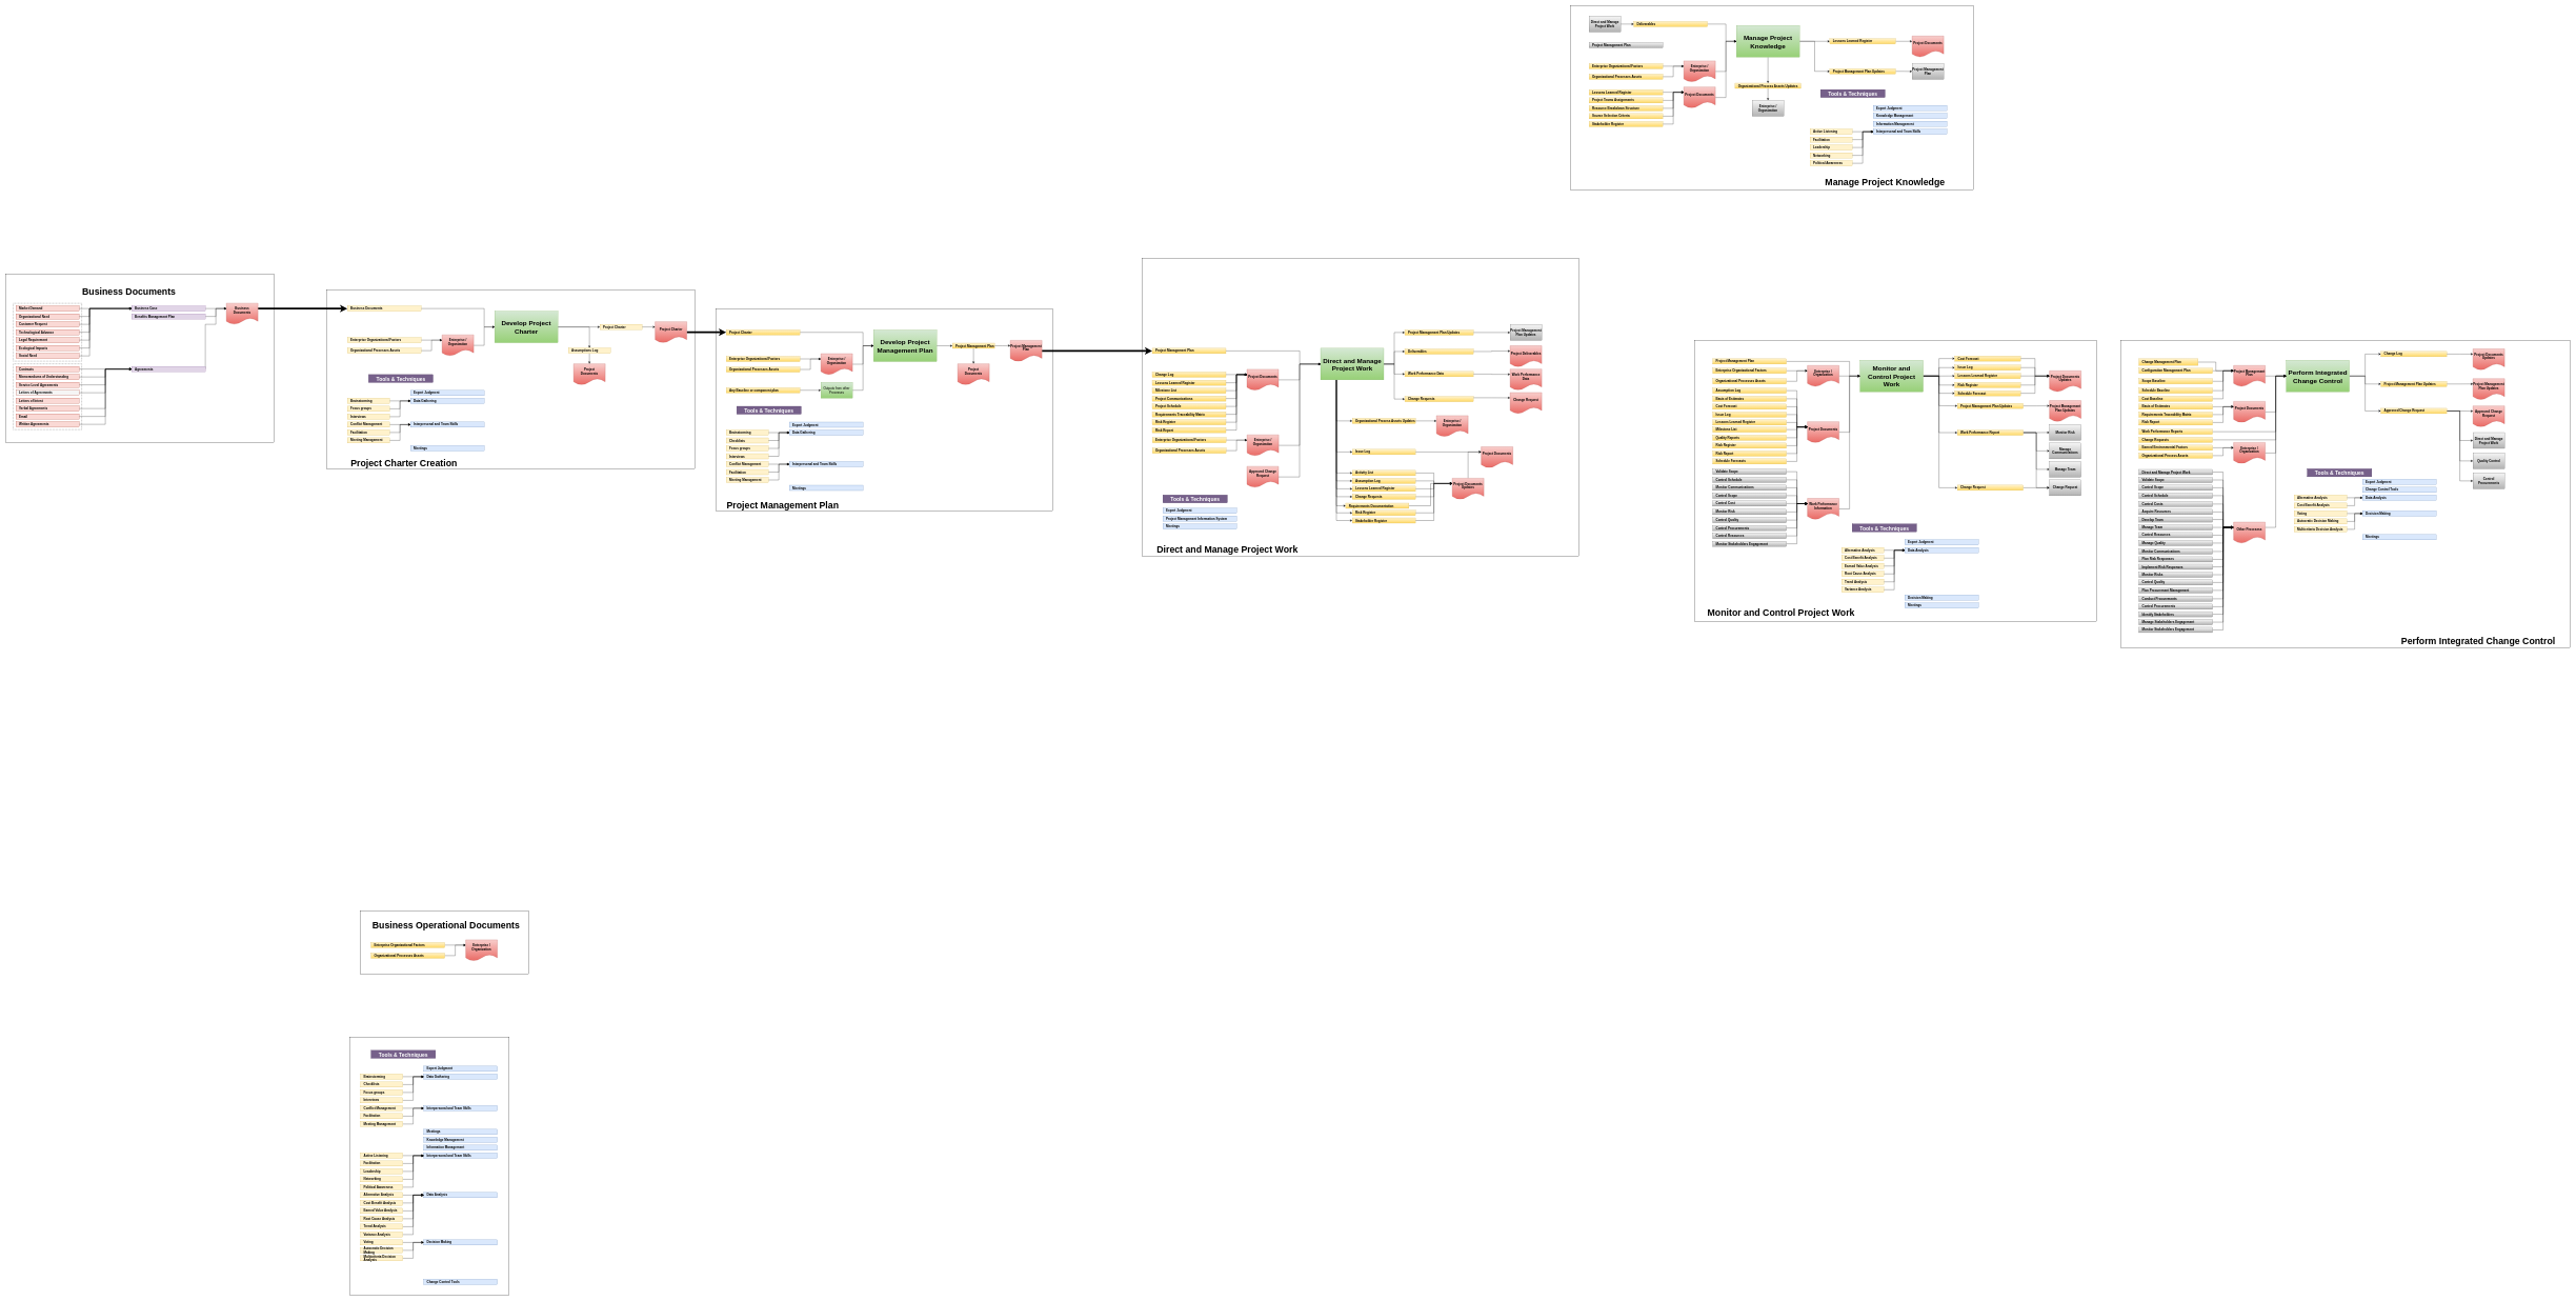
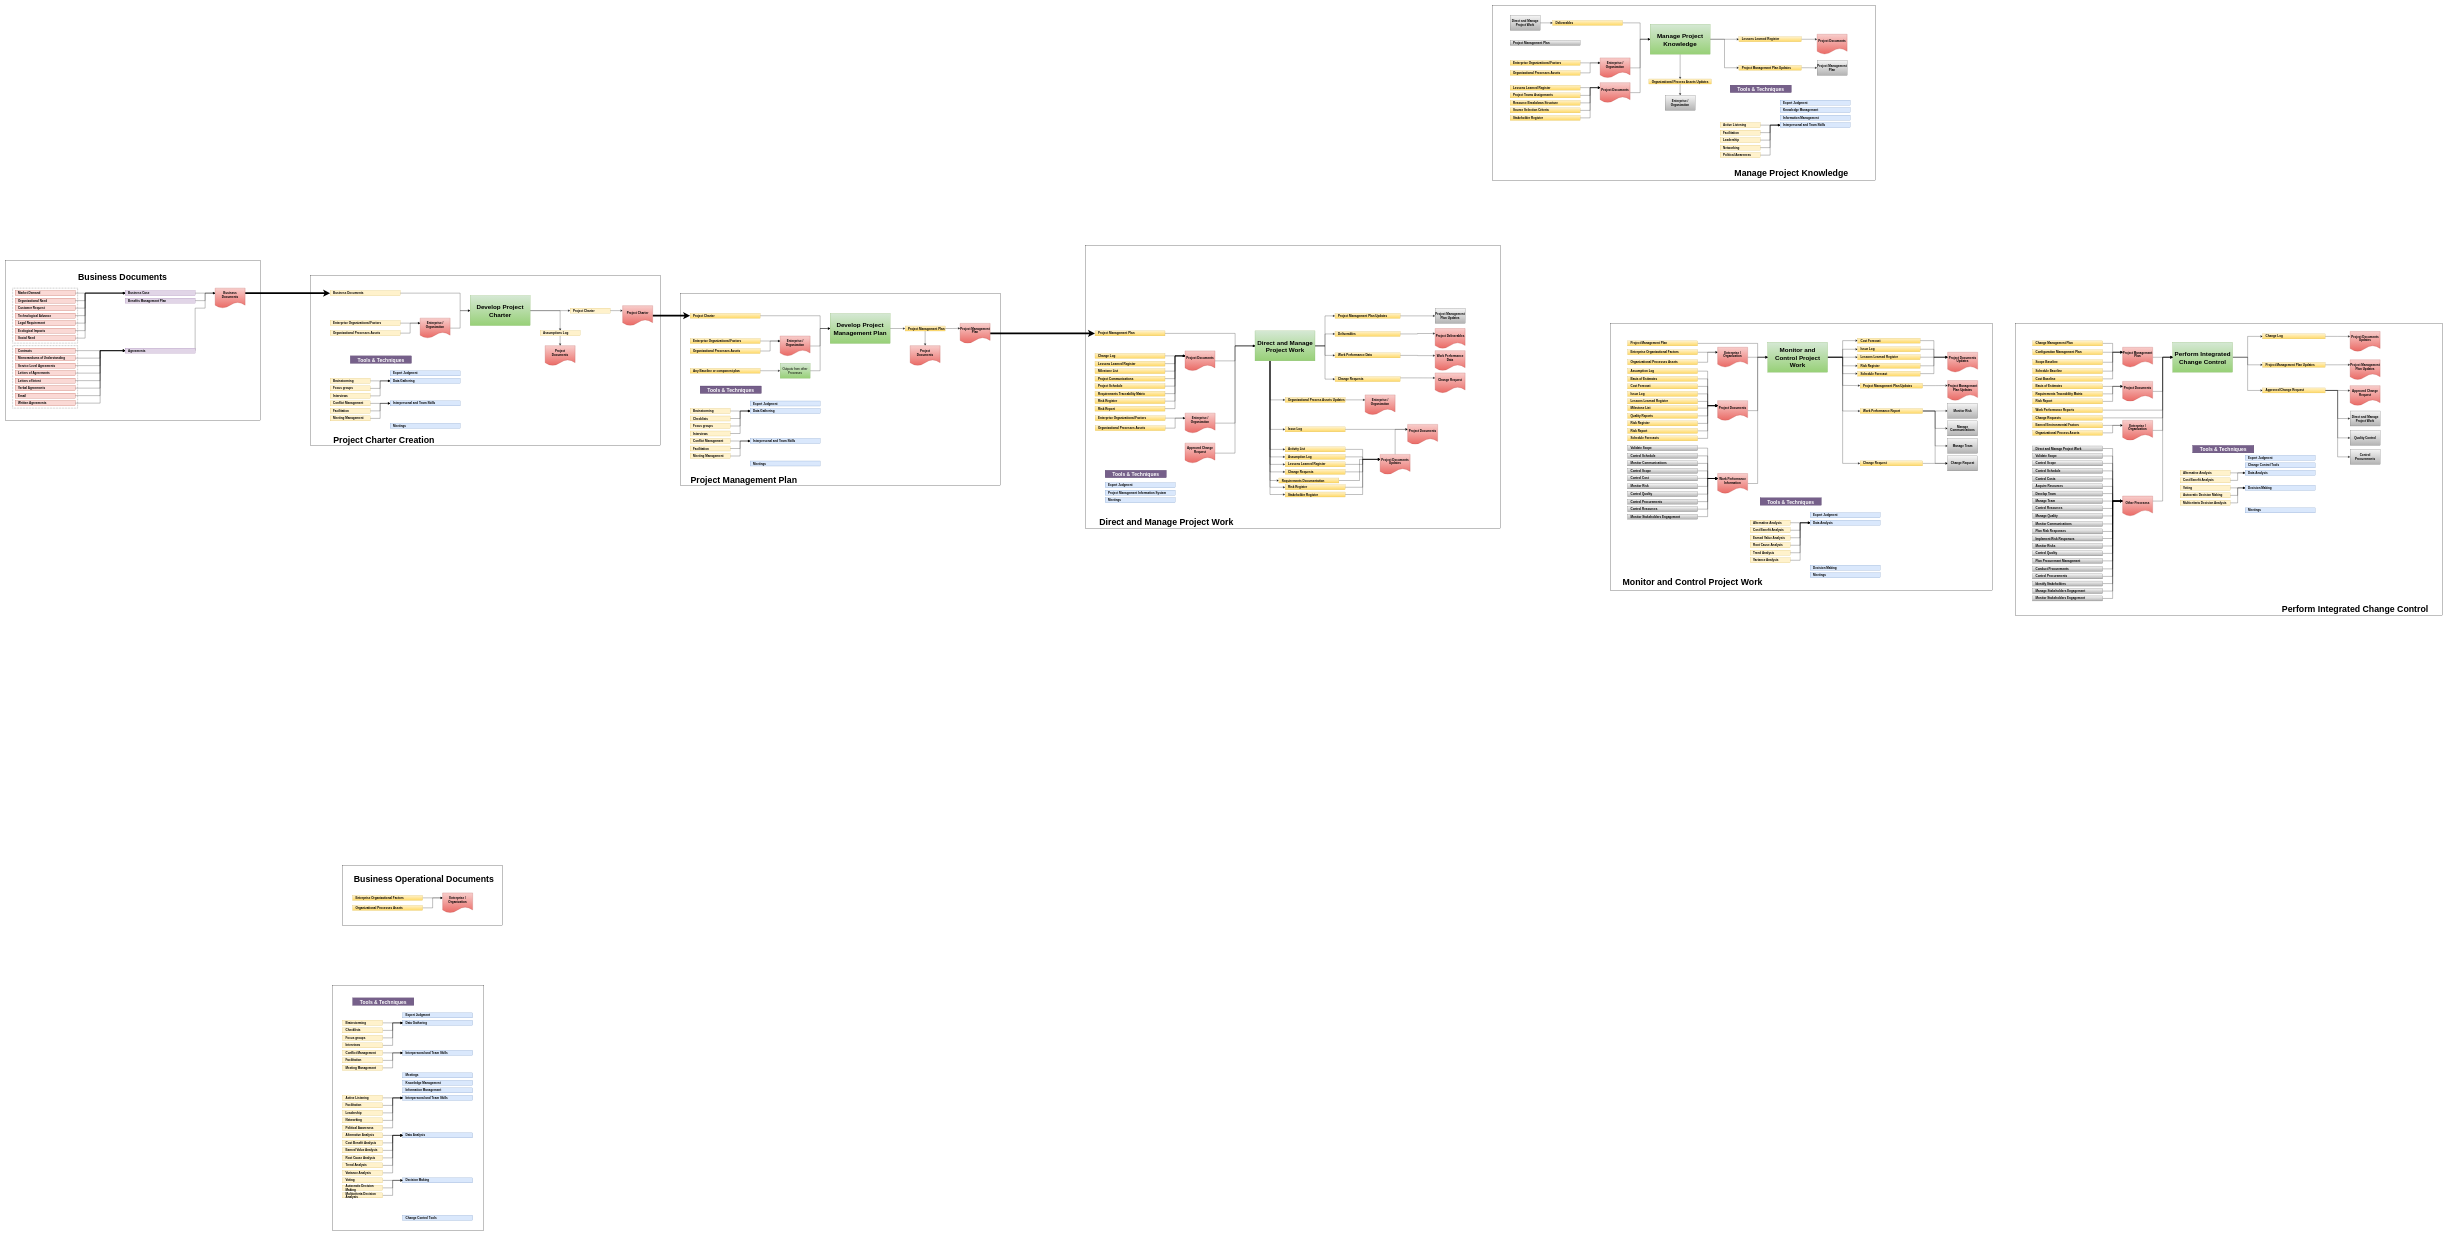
- <mxCell id="438" value="Change Management Plan" style="rounded=0;whiteSpace=wrap;html=1;fontStyle=1;align=left;spacingLeft=10;fillColor=#fff2cc;gradientColor=#ffd966;strokeColor=#d6b656;" vertex="1" parent="1"><mxGeometry x="8130" y="1362" width="225" height="25" as="geometry" /></mxCell>
+ <mxCell id="438" value="Change Management Plan" style="rounded=0;whiteSpace=wrap;html=1;fontStyle=1;align=left;spacingLeft=10;fillColor=#fff2cc;gradientColor=#ffd966;strokeColor=#d6b656;" vertex="1" parent="1"><mxGeometry x="8130" y="1362" width="280" height="20" as="geometry" /></mxCell>
- <mxCell id="254" value="Letters of Agreements" style="rounded=0;whiteSpace=wrap;html=1;fontStyle=1;align=left;spacingLeft=10;fillColor=#f5f5f5;strokeColor=#ae4132;" vertex="1" parent="1"><mxGeometry x="60" y="1481" width="240" height="20" as="geometry" /></mxCell>
+ <mxCell id="254" value="Letters of Agreements" style="rounded=0;whiteSpace=wrap;html=1;fontStyle=1;align=left;spacingLeft=10;fillColor=#fad9d5;strokeColor=#ae4132;" vertex="1" parent="1"><mxGeometry x="60" y="1481" width="240" height="20" as="geometry" /></mxCell>
+ <mxCell id="255" style="edgeStyle=orthogonalEdgeStyle;rounded=0;orthogonalLoop=1;jettySize=auto;html=1;exitX=1;exitY=0.5;exitDx=0;exitDy=0;entryX=0;entryY=0.5;entryDx=0;entryDy=0;" edge="1" parent="1" source="256" target="231"><mxGeometry relative="1" as="geometry" /></mxCell>
